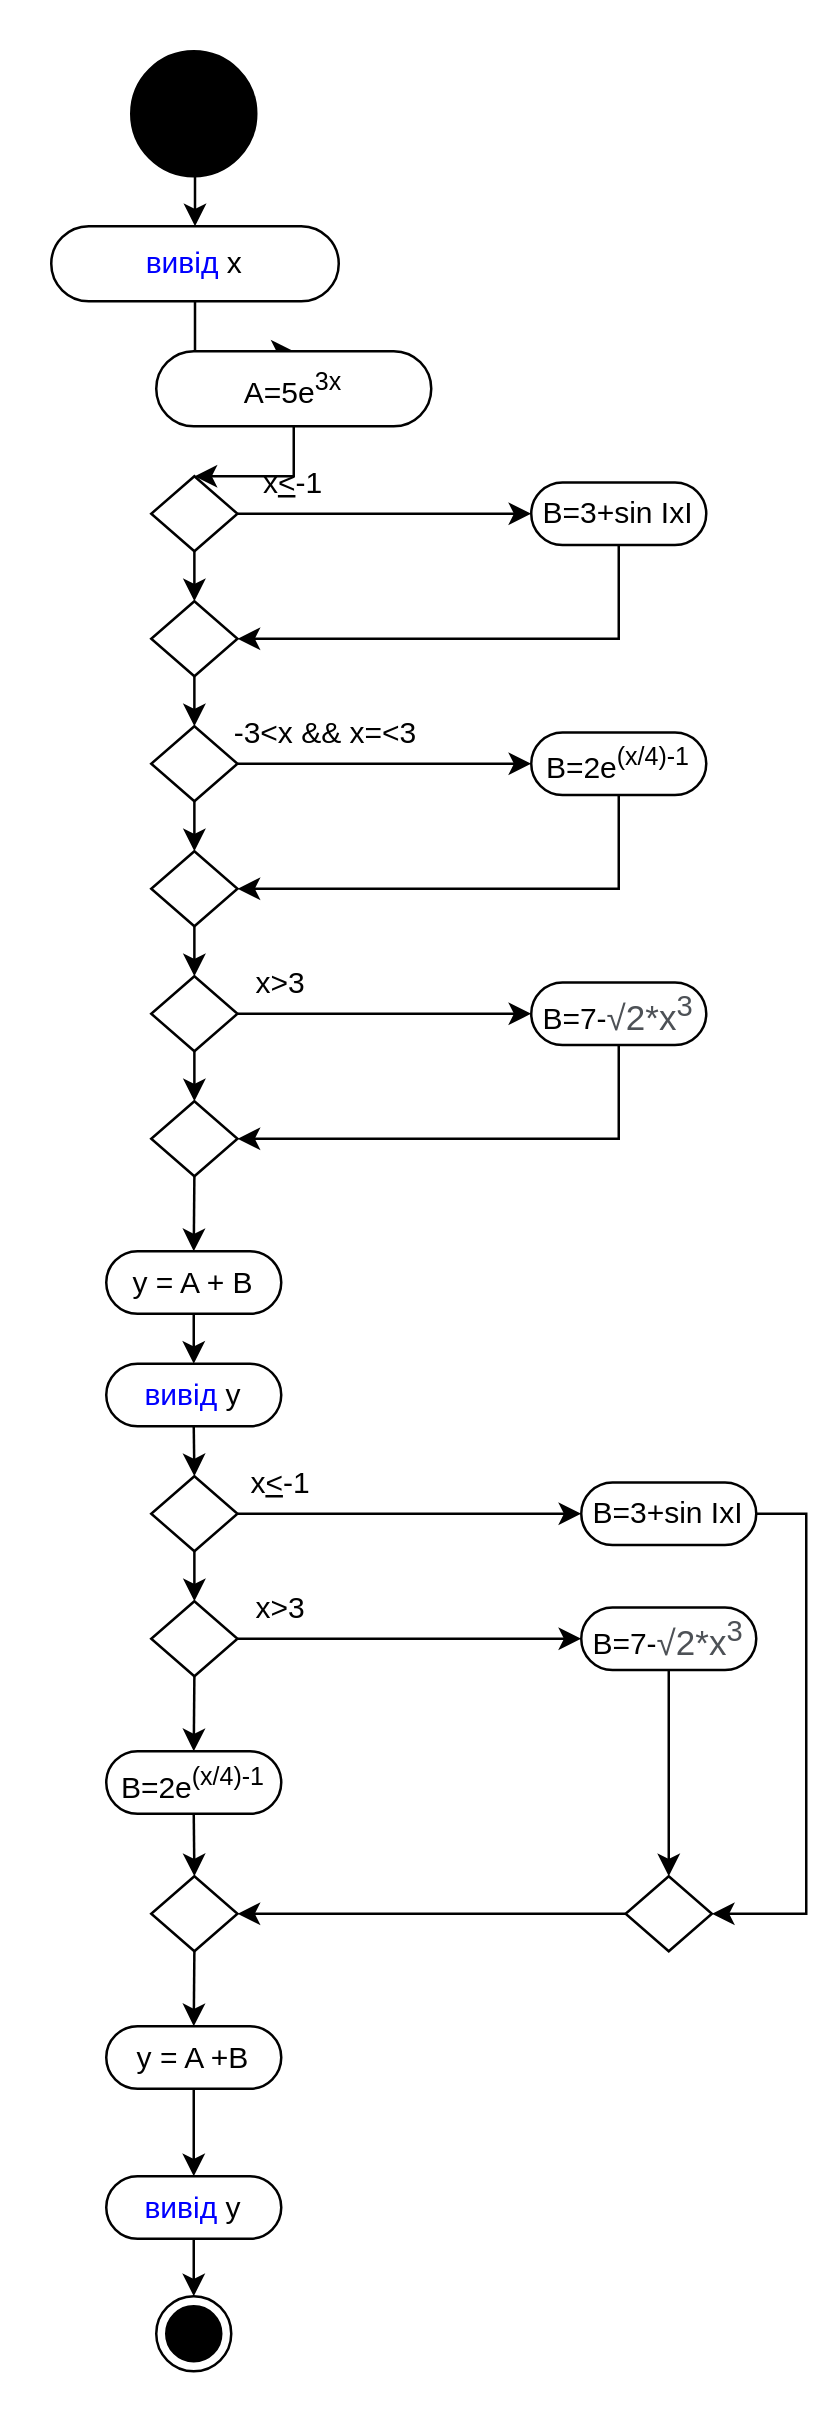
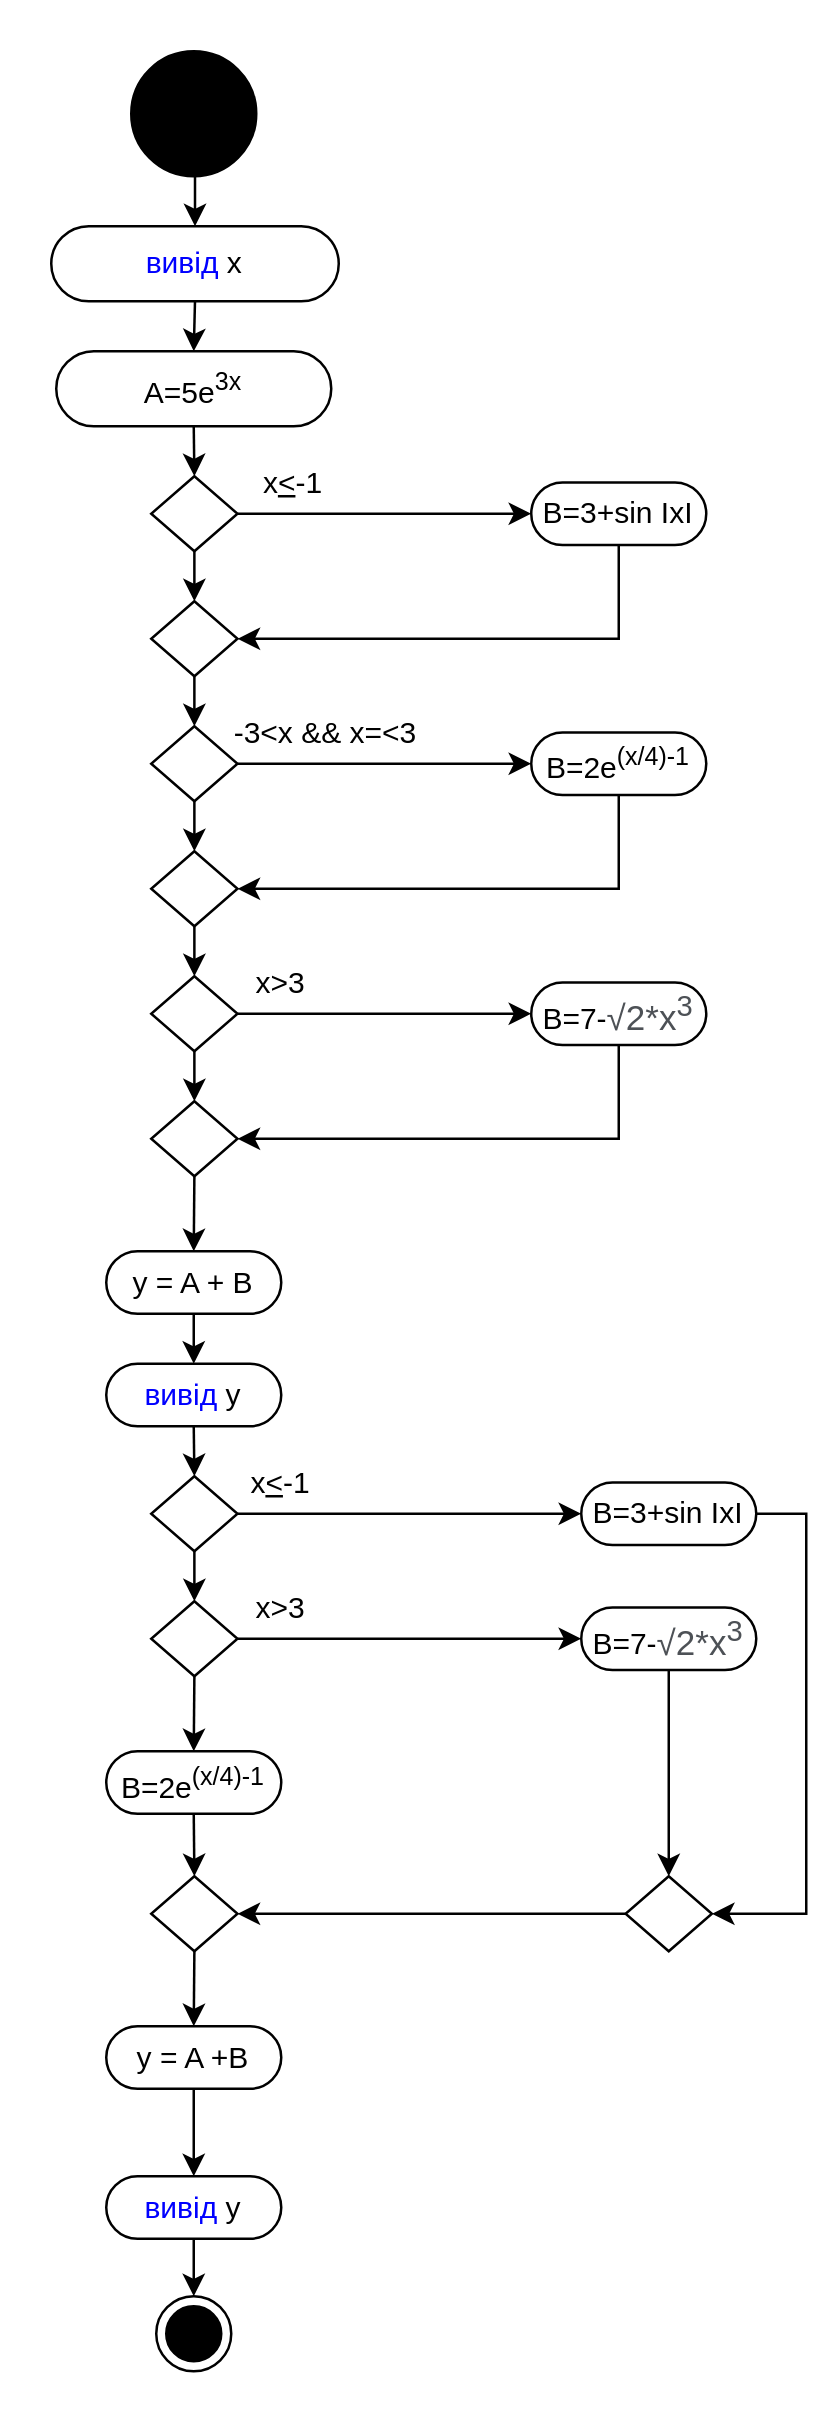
- <mxCell id="7" value="&lt;span&gt;А=5e&lt;/span&gt;&lt;sup&gt;3x&lt;/sup&gt;" style="rounded=1;whiteSpace=wrap;html=1;fillColor=#FFFFFF;arcSize=50;" vertex="1" parent="1"><mxGeometry x="62" y="140" width="110" height="30" as="geometry" /></mxCell>
+ <mxCell id="7" value="&lt;span&gt;А=5e&lt;/span&gt;&lt;sup&gt;3x&lt;/sup&gt;" style="rounded=1;whiteSpace=wrap;html=1;fillColor=#FFFFFF;arcSize=50;" vertex="1" parent="1"><mxGeometry x="22" y="140" width="110" height="30" as="geometry" /></mxCell>
